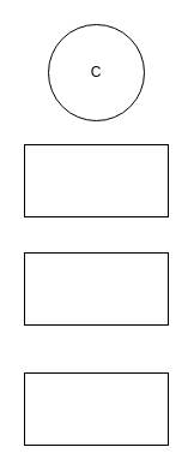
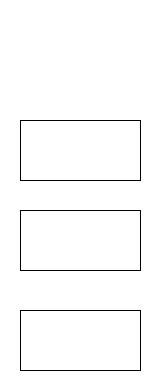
- <mxCell id="2" value="C" style="ellipse;whiteSpace=wrap;html=1;aspect=fixed;" vertex="1" parent="1"><mxGeometry x="40" y="20" width="80" height="80" as="geometry" /></mxCell>
